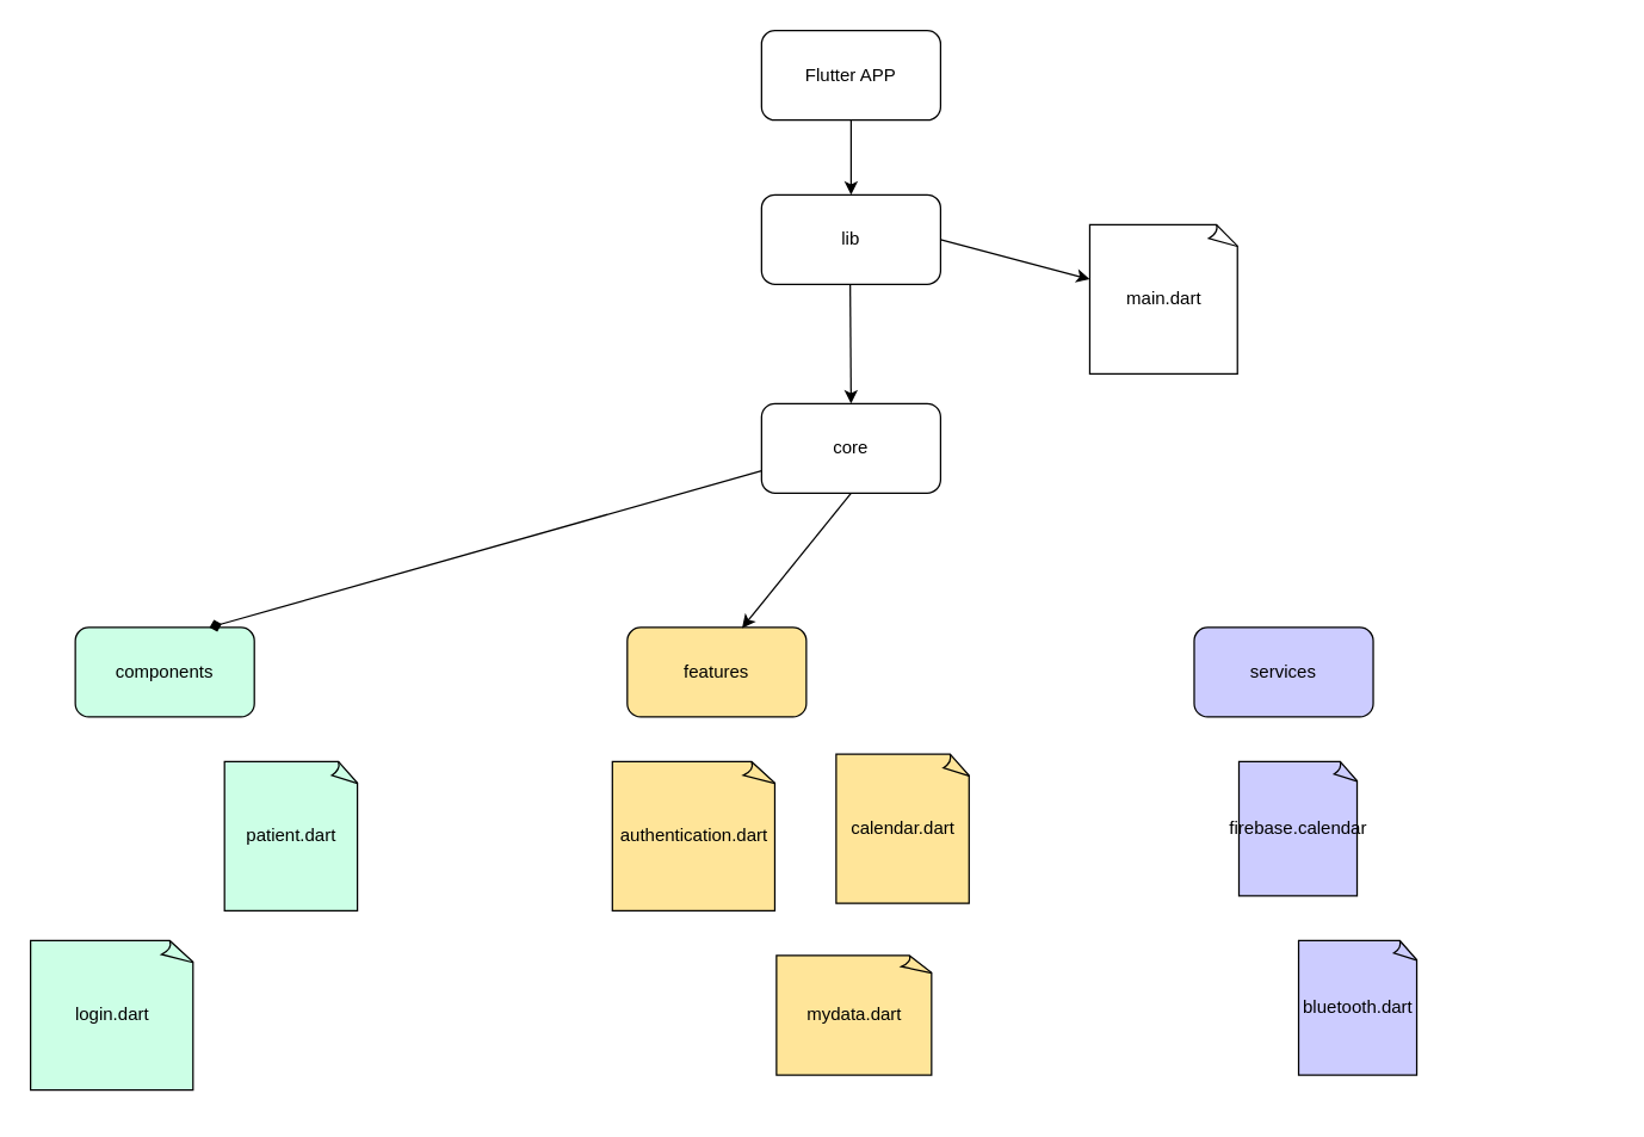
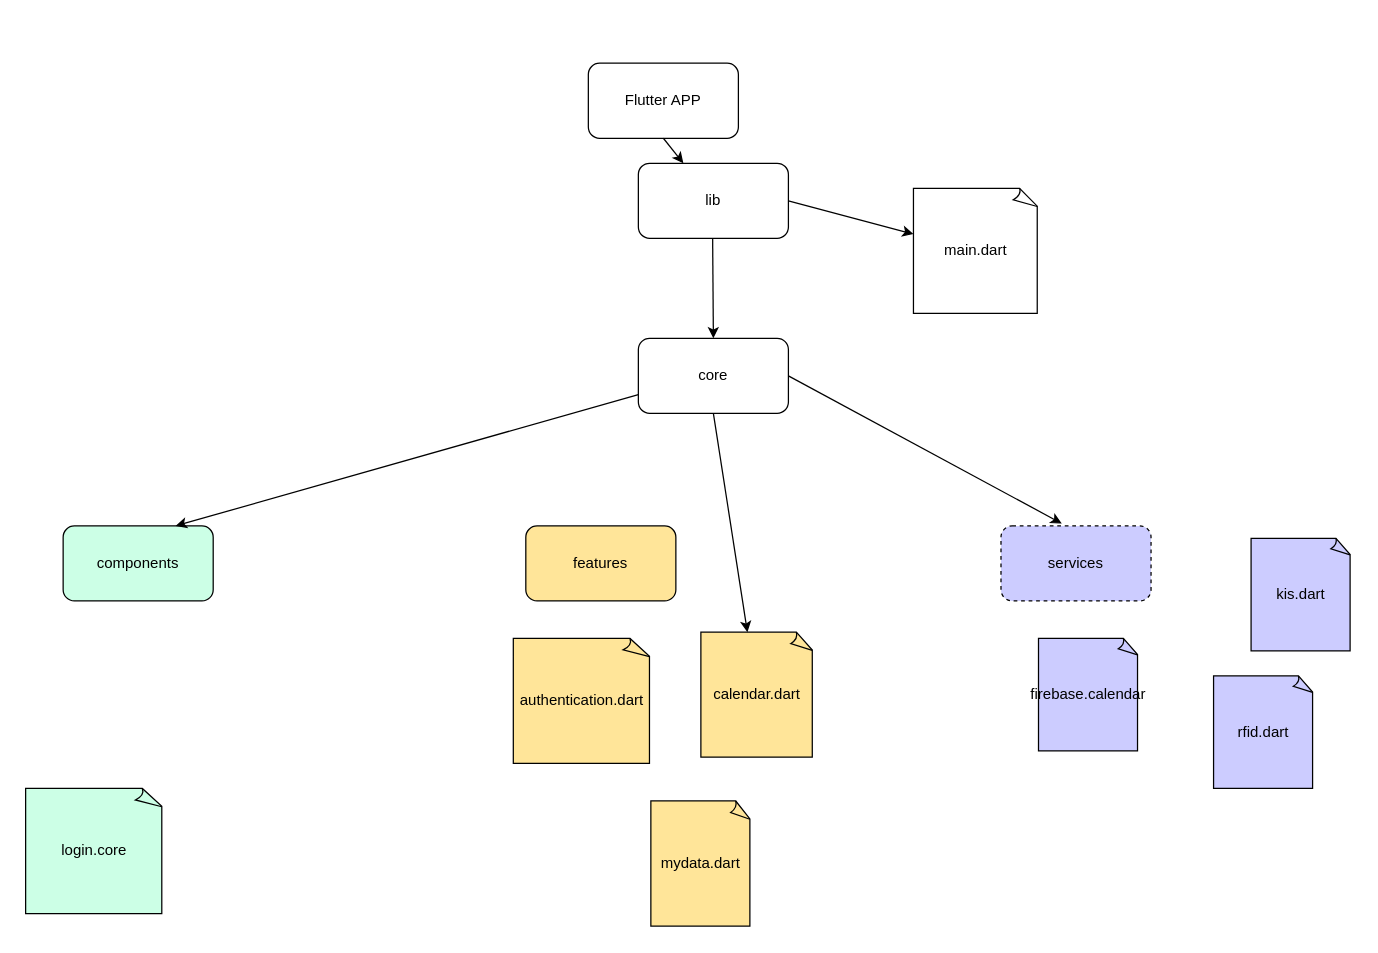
- <mxCell id="2" value="Flutter APP" style="rounded=1;whiteSpace=wrap;html=1;" vertex="1" parent="1"><mxGeometry x="510" y="20" width="120" height="60" as="geometry" /></mxCell>
+ <mxCell id="2" value="Flutter APP" style="rounded=1;whiteSpace=wrap;html=1;" vertex="1" parent="1"><mxGeometry x="470" y="50" width="120" height="60" as="geometry" /></mxCell>
+ <mxCell id="22" value="" style="endArrow=classic;html=1;exitX=1;exitY=0.5;exitDx=0;exitDy=0;entryX=0.405;entryY=-0.032;entryDx=0;entryDy=0;entryPerimeter=0;" edge="1" parent="1" source="3" target="8"><mxGeometry width="50" height="50" relative="1" as="geometry"><mxPoint x="610" y="120" as="sourcePoint" /><mxPoint x="610" y="170" as="targetPoint" /></mxGeometry></mxCell>
- <mxCell id="21" value="" style="endArrow=classic;html=1;exitX=0.5;exitY=1;exitDx=0;exitDy=0;entryX=0.641;entryY=0.007;entryDx=0;entryDy=0;entryPerimeter=0;" edge="1" parent="1" source="3" target="5"><mxGeometry width="50" height="50" relative="1" as="geometry"><mxPoint x="600" y="110" as="sourcePoint" /><mxPoint x="600" y="160" as="targetPoint" /></mxGeometry></mxCell>
+ <mxCell id="21" value="" style="endArrow=classic;html=1;exitX=0.5;exitY=1;exitDx=0;exitDy=0;" edge="1" parent="1" source="3" target="14"><mxGeometry width="50" height="50" relative="1" as="geometry"><mxPoint x="600" y="110" as="sourcePoint" /><mxPoint x="600" y="160" as="targetPoint" /></mxGeometry></mxCell>
- <mxCell id="23" value="" style="endArrow=diamond;html=1;exitX=0;exitY=0.75;exitDx=0;exitDy=0;entryX=0.75;entryY=0;entryDx=0;entryDy=0;" edge="1" parent="1" source="3" target="7"><mxGeometry width="50" height="50" relative="1" as="geometry"><mxPoint x="620" y="130" as="sourcePoint" /><mxPoint x="620" y="180" as="targetPoint" /></mxGeometry></mxCell>
+ <mxCell id="23" value="" style="endArrow=classic;html=1;exitX=0;exitY=0.75;exitDx=0;exitDy=0;entryX=0.75;entryY=0;entryDx=0;entryDy=0;" edge="1" parent="1" source="3" target="7"><mxGeometry width="50" height="50" relative="1" as="geometry"><mxPoint x="620" y="130" as="sourcePoint" /><mxPoint x="620" y="180" as="targetPoint" /></mxGeometry></mxCell>
- <mxCell id="8" value="services" style="rounded=1;whiteSpace=wrap;html=1;fillColor=#CCCCFF;" vertex="1" parent="1"><mxGeometry x="800" y="420" width="120" height="60" as="geometry" /></mxCell>
+ <mxCell id="8" value="services" style="rounded=1;whiteSpace=wrap;html=1;fillColor=#CCCCFF;dashed=1;" vertex="1" parent="1"><mxGeometry x="800" y="420" width="120" height="60" as="geometry" /></mxCell>
+ <mxCell id="13" value="&lt;div&gt;kis.dart&lt;/div&gt;" style="whiteSpace=wrap;html=1;shape=mxgraph.basic.document;fillColor=#CCCCFF;" vertex="1" parent="1"><mxGeometry x="1000" y="430" width="80" height="90" as="geometry" /></mxCell>
- <mxCell id="16" value="&lt;div&gt;patient.dart&lt;/div&gt;" style="whiteSpace=wrap;html=1;shape=mxgraph.basic.document;fillColor=#CCFFE6;" vertex="1" parent="1"><mxGeometry x="150" y="510" width="90" height="100" as="geometry" /></mxCell>
+ <mxCell id="12" value="&lt;div&gt;rfid.dart&lt;/div&gt;" style="whiteSpace=wrap;html=1;shape=mxgraph.basic.document;fillColor=#CCCCFF;" vertex="1" parent="1"><mxGeometry x="970" y="540" width="80" height="90" as="geometry" /></mxCell>
- <mxCell id="11" value="bluetooth.dart" style="whiteSpace=wrap;html=1;shape=mxgraph.basic.document;fillColor=#CCCCFF;" vertex="1" parent="1"><mxGeometry x="870" y="630" width="80" height="90" as="geometry" /></mxCell>
- <mxCell id="17" value="&lt;div&gt;login.dart&lt;/div&gt;" style="whiteSpace=wrap;html=1;shape=mxgraph.basic.document;fillColor=#CCFFE6;" vertex="1" parent="1"><mxGeometry x="20" y="630" width="110" height="100" as="geometry" /></mxCell>
+ <mxCell id="17" value="&lt;div&gt;login.core&lt;/div&gt;" style="whiteSpace=wrap;html=1;shape=mxgraph.basic.document;fillColor=#CCFFE6;" vertex="1" parent="1"><mxGeometry x="20" y="630" width="110" height="100" as="geometry" /></mxCell>
- <mxCell id="15" value="mydata.dart" style="whiteSpace=wrap;html=1;shape=mxgraph.basic.document;fillColor=#FFE599;" vertex="1" parent="1"><mxGeometry x="520" y="640" width="105" height="80" as="geometry" /></mxCell>
+ <mxCell id="15" value="mydata.dart" style="whiteSpace=wrap;html=1;shape=mxgraph.basic.document;fillColor=#FFE599;" vertex="1" parent="1"><mxGeometry x="520" y="640" width="80" height="100" as="geometry" /></mxCell>
